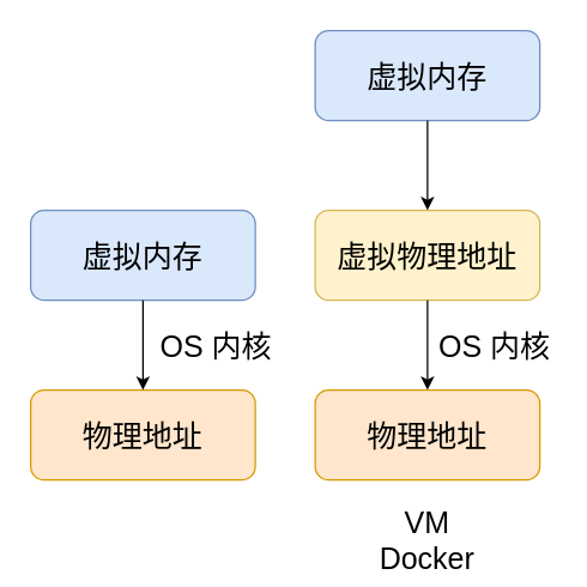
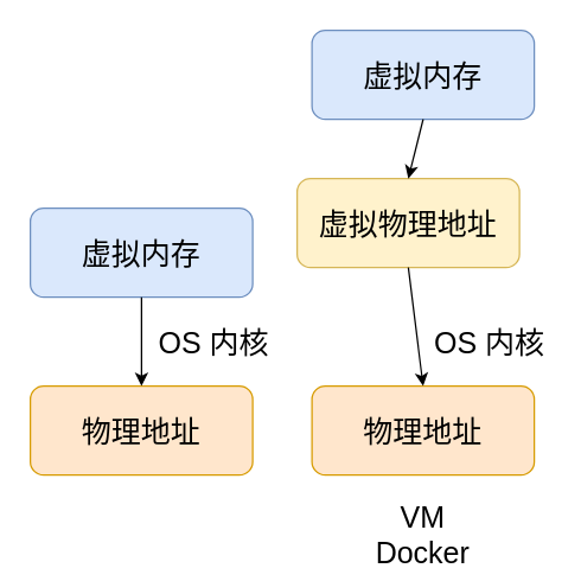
- <mxCell id="2" value="虚拟物理地址" style="rounded=1;whiteSpace=wrap;html=1;fontSize=20;fillColor=#fff2cc;strokeColor=#d6b656;" vertex="1" parent="1"><mxGeometry x="210" y="140" width="150" height="60" as="geometry" /></mxCell>
+ <mxCell id="2" value="虚拟物理地址" style="rounded=1;whiteSpace=wrap;html=1;fontSize=20;fillColor=#fff2cc;strokeColor=#d6b656;" vertex="1" parent="1"><mxGeometry x="200" y="120" width="150" height="60" as="geometry" /></mxCell>
